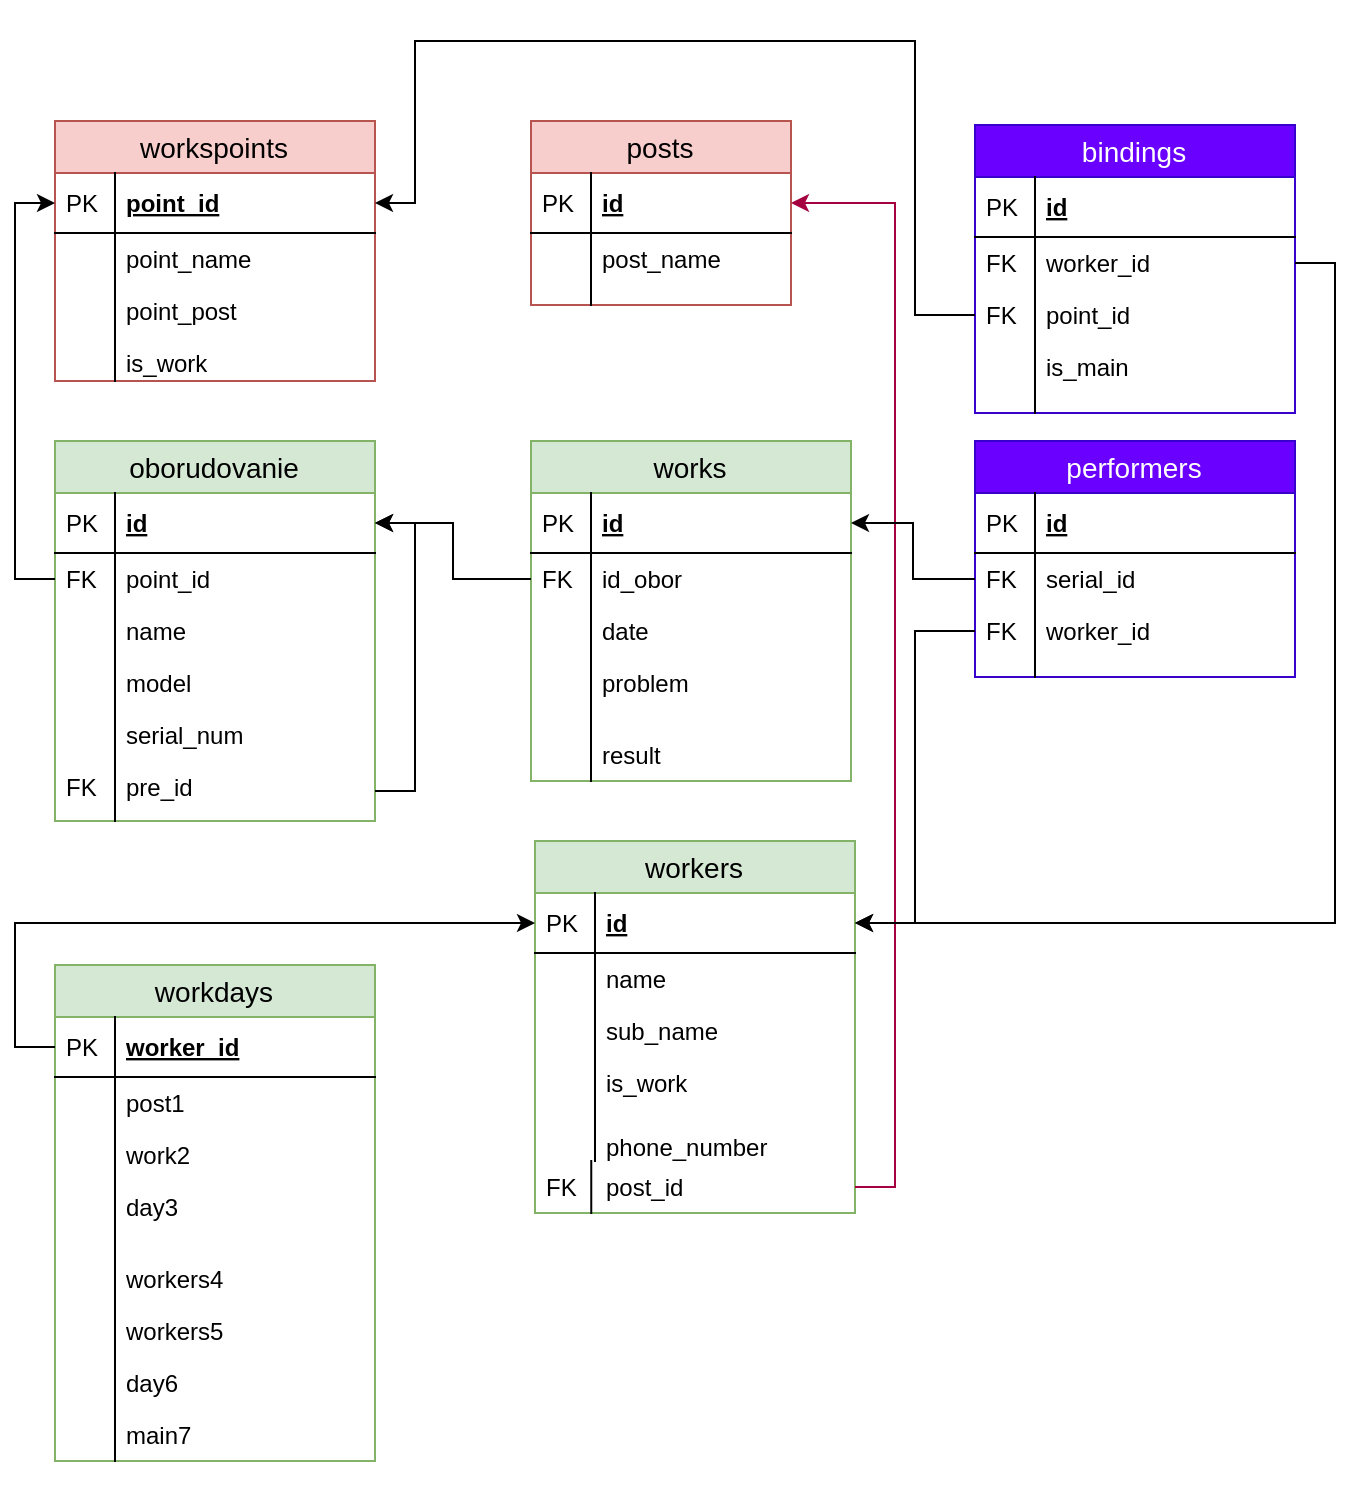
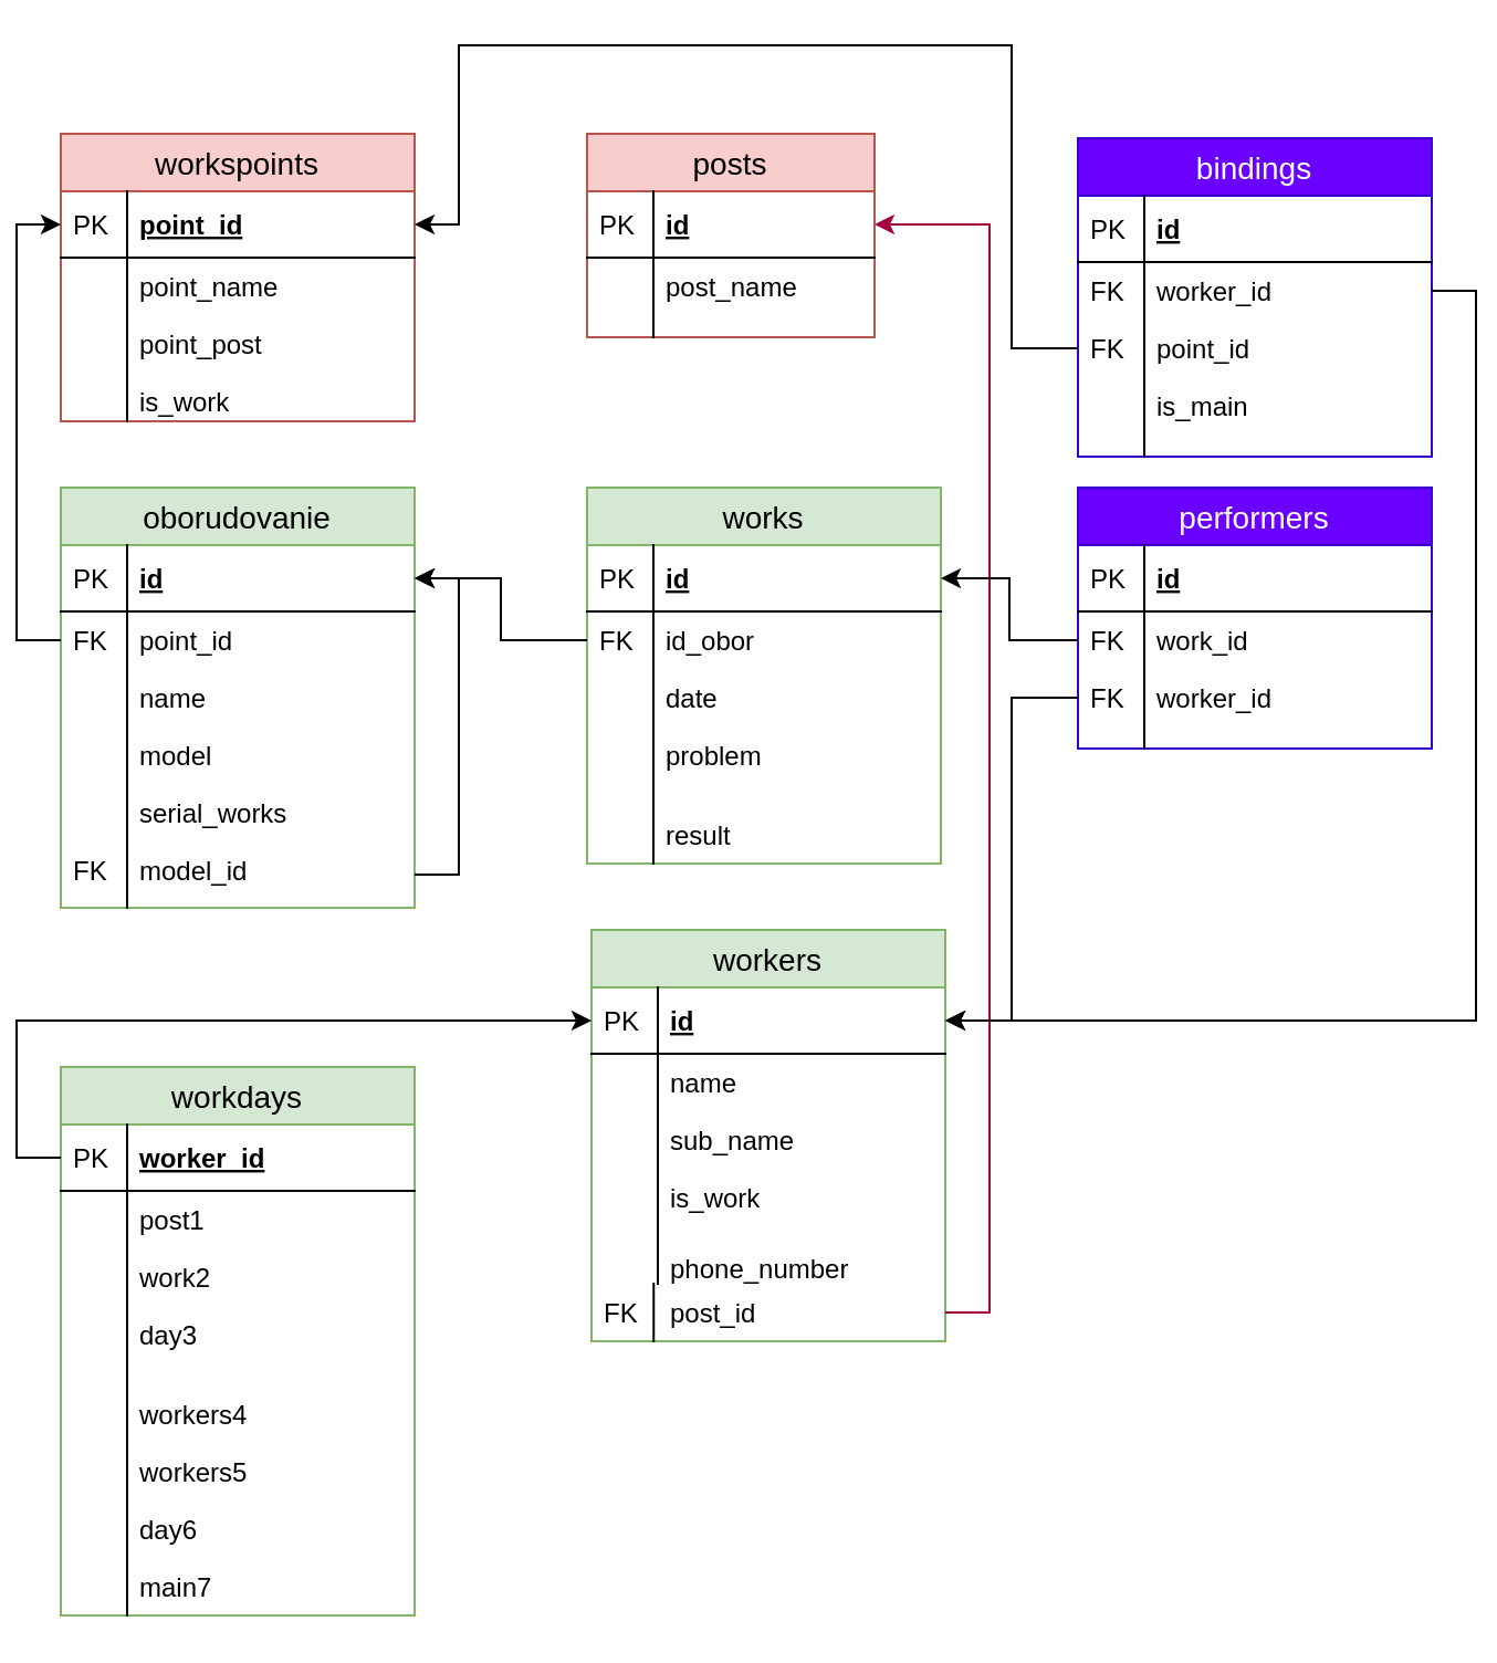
- <mxCell id="56" value="serial_id" style="shape=partialRectangle;top=0;left=0;right=0;bottom=0;align=left;verticalAlign=top;fillColor=none;spacingLeft=34;spacingRight=4;overflow=hidden;rotatable=0;points=[[0,0.5],[1,0.5]];portConstraint=eastwest;dropTarget=0;fontSize=12;" parent="53" vertex="1"><mxGeometry y="56" width="160" height="26" as="geometry" /></mxCell>
+ <mxCell id="56" value="work_id" style="shape=partialRectangle;top=0;left=0;right=0;bottom=0;align=left;verticalAlign=top;fillColor=none;spacingLeft=34;spacingRight=4;overflow=hidden;rotatable=0;points=[[0,0.5],[1,0.5]];portConstraint=eastwest;dropTarget=0;fontSize=12;" parent="53" vertex="1"><mxGeometry y="56" width="160" height="26" as="geometry" /></mxCell>
- <mxCell id="11" value="serial_num" style="shape=partialRectangle;top=0;left=0;right=0;bottom=0;align=left;verticalAlign=top;fillColor=none;spacingLeft=34;spacingRight=4;overflow=hidden;rotatable=0;points=[[0,0.5],[1,0.5]];portConstraint=eastwest;dropTarget=0;fontSize=12;" parent="2" vertex="1"><mxGeometry y="134" width="160" height="26" as="geometry" /></mxCell>
+ <mxCell id="11" value="serial_works" style="shape=partialRectangle;top=0;left=0;right=0;bottom=0;align=left;verticalAlign=top;fillColor=none;spacingLeft=34;spacingRight=4;overflow=hidden;rotatable=0;points=[[0,0.5],[1,0.5]];portConstraint=eastwest;dropTarget=0;fontSize=12;" parent="2" vertex="1"><mxGeometry y="134" width="160" height="26" as="geometry" /></mxCell>
- <mxCell id="14" value="pre_id" style="shape=partialRectangle;top=0;left=0;right=0;bottom=0;align=left;verticalAlign=top;fillColor=none;spacingLeft=34;spacingRight=4;overflow=hidden;rotatable=0;points=[[0,0.5],[1,0.5]];portConstraint=eastwest;dropTarget=0;fontSize=12;" parent="2" vertex="1"><mxGeometry y="160" width="160" height="30" as="geometry" /></mxCell>
+ <mxCell id="14" value="model_id" style="shape=partialRectangle;top=0;left=0;right=0;bottom=0;align=left;verticalAlign=top;fillColor=none;spacingLeft=34;spacingRight=4;overflow=hidden;rotatable=0;points=[[0,0.5],[1,0.5]];portConstraint=eastwest;dropTarget=0;fontSize=12;" parent="2" vertex="1"><mxGeometry y="160" width="160" height="30" as="geometry" /></mxCell>
